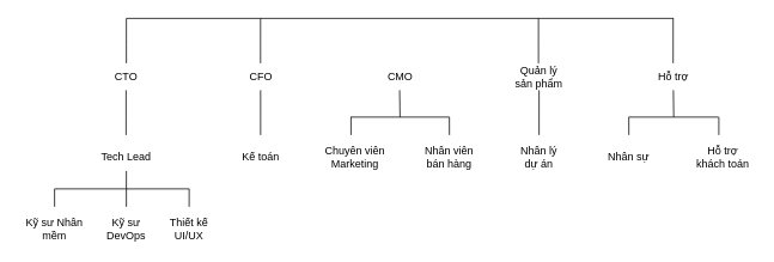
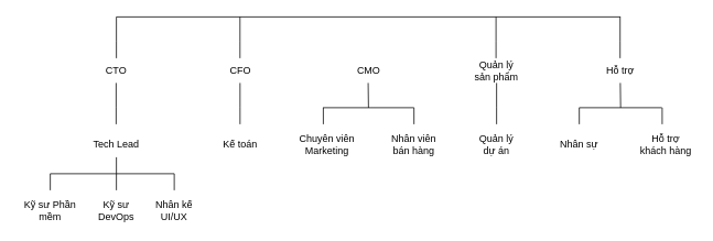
- <mxCell id="11" value="Nhân lý dự án" style="text;html=1;align=center;verticalAlign=middle;whiteSpace=wrap;rounded=0;" vertex="1" parent="1"><mxGeometry x="570" y="160" width="60" height="30" as="geometry" /></mxCell>
+ <mxCell id="11" value="Quản lý dự án" style="text;html=1;align=center;verticalAlign=middle;whiteSpace=wrap;rounded=0;" vertex="1" parent="1"><mxGeometry x="570" y="160" width="60" height="30" as="geometry" /></mxCell>
- <mxCell id="13" value="Hỗ trợ khách toán" style="text;html=1;align=center;verticalAlign=middle;whiteSpace=wrap;rounded=0;" vertex="1" parent="1"><mxGeometry x="770" y="160" width="70" height="30" as="geometry" /></mxCell>
+ <mxCell id="13" value="Hỗ trợ khách hàng" style="text;html=1;align=center;verticalAlign=middle;whiteSpace=wrap;rounded=0;" vertex="1" parent="1"><mxGeometry x="770" y="160" width="70" height="30" as="geometry" /></mxCell>
- <mxCell id="14" value="Kỹ sư Nhân mềm" style="text;html=1;align=center;verticalAlign=middle;whiteSpace=wrap;rounded=0;" vertex="1" parent="1"><mxGeometry x="20" y="240" width="80" height="30" as="geometry" /></mxCell>
+ <mxCell id="14" value="Kỹ sư Phần mềm" style="text;html=1;align=center;verticalAlign=middle;whiteSpace=wrap;rounded=0;" vertex="1" parent="1"><mxGeometry x="20" y="240" width="80" height="30" as="geometry" /></mxCell>
- <mxCell id="16" value="Thiết kế UI/UX" style="text;html=1;align=center;verticalAlign=middle;whiteSpace=wrap;rounded=0;" vertex="1" parent="1"><mxGeometry y="240" width="80" height="30" as="geometry" x="170" /></mxCell>
+ <mxCell id="16" value="Nhân kế UI/UX" style="text;html=1;align=center;verticalAlign=middle;whiteSpace=wrap;rounded=0;" vertex="1" parent="1"><mxGeometry y="240" width="80" height="30" as="geometry" x="170" /></mxCell>
